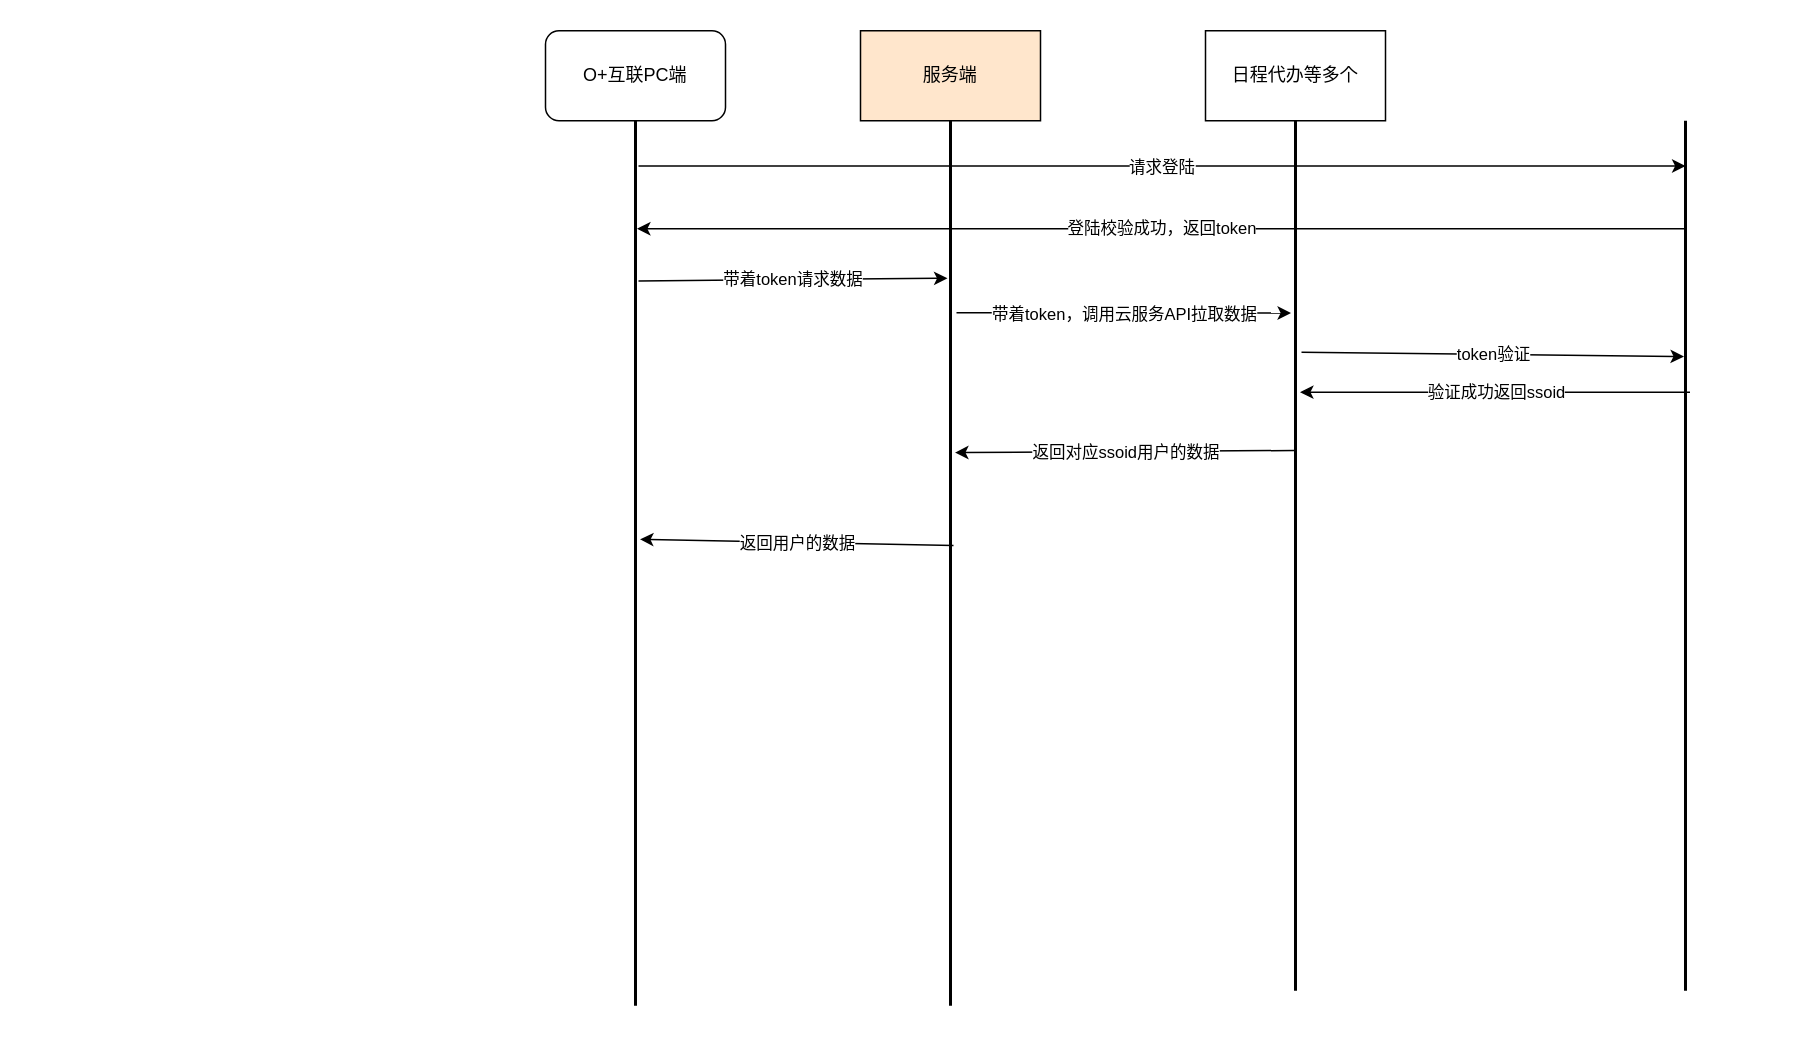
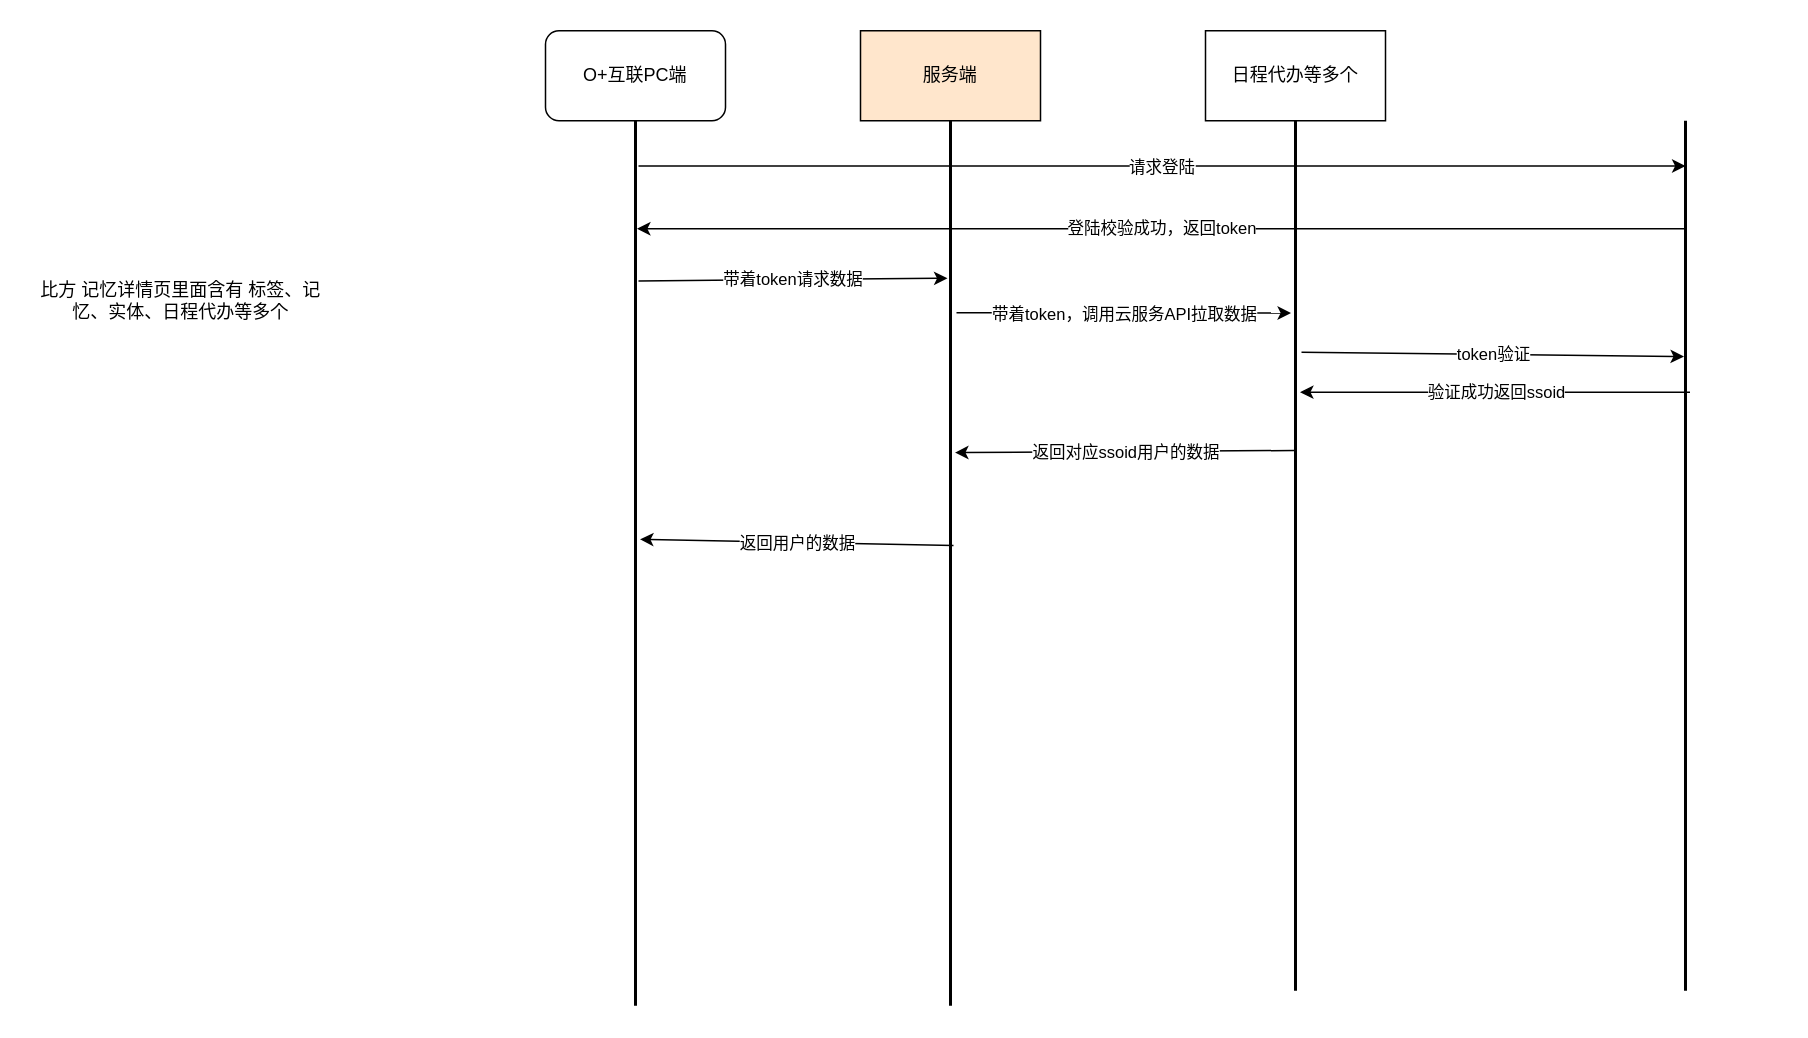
+ <mxCell id="29" value="比方 记忆详情页里面含有 标签、记忆、实体、日程代办等多个" style="text;html=1;align=center;verticalAlign=middle;whiteSpace=wrap;rounded=0;" vertex="1" parent="1"><mxGeometry x="20" y="160" width="200" height="80" as="geometry" /></mxCell>
